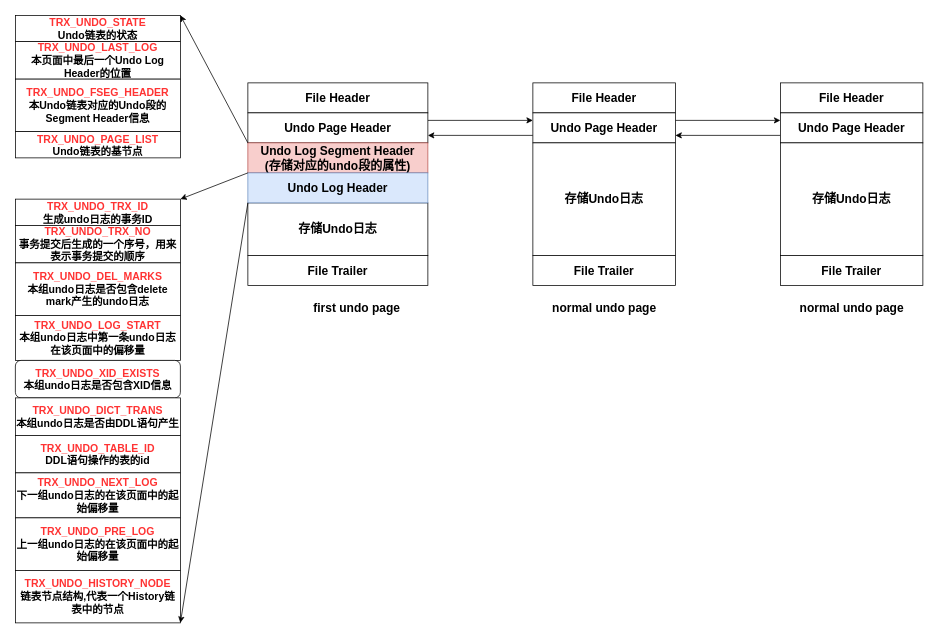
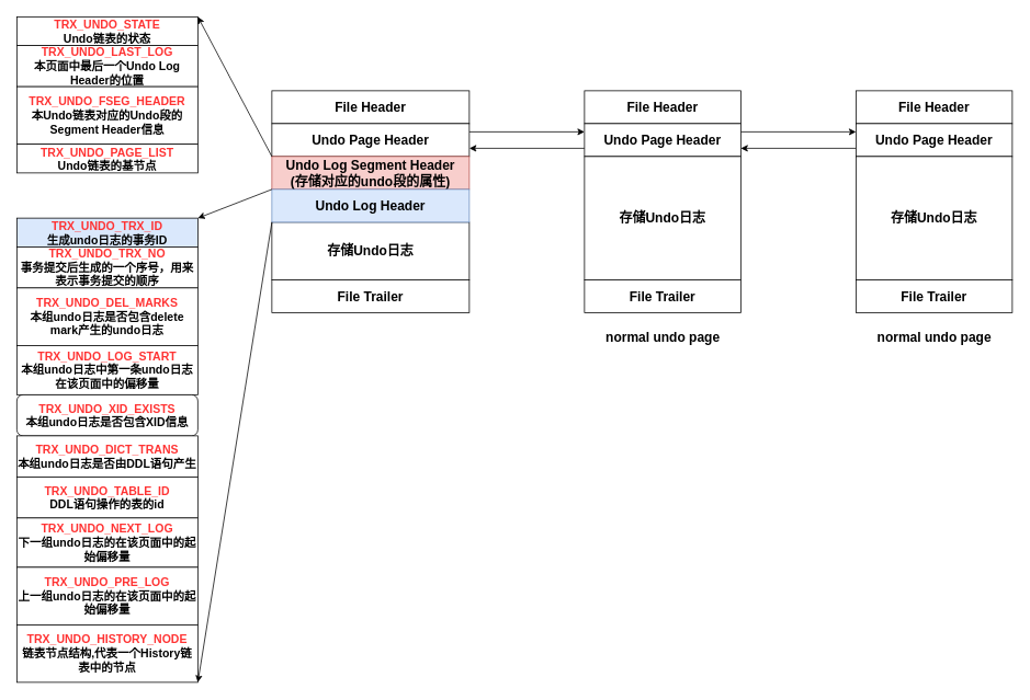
- <mxCell id="28" value="&lt;b style=&quot;font-size: 14px&quot;&gt;&lt;font style=&quot;font-size: 14px&quot;&gt;&lt;font color=&quot;#ff3333&quot;&gt;TRX_UNDO_TRX_ID&lt;/font&gt;&lt;br&gt;生成undo日志的事务ID&lt;br&gt;&lt;/font&gt;&lt;/b&gt;" style="rounded=0;whiteSpace=wrap;html=1;" vertex="1" parent="1"><mxGeometry x="20" y="265" width="220" height="35" as="geometry" /></mxCell>
+ <mxCell id="28" value="&lt;b style=&quot;font-size: 14px&quot;&gt;&lt;font style=&quot;font-size: 14px&quot;&gt;&lt;font color=&quot;#ff3333&quot;&gt;TRX_UNDO_TRX_ID&lt;/font&gt;&lt;br&gt;生成undo日志的事务ID&lt;br&gt;&lt;/font&gt;&lt;/b&gt;" style="rounded=0;whiteSpace=wrap;html=1;fillColor=#dae8fc;" vertex="1" parent="1"><mxGeometry x="20" y="265" width="220" height="35" as="geometry" /></mxCell>
- <mxCell id="20" value="&lt;b&gt;&lt;font style=&quot;font-size: 16px&quot;&gt;first undo page&lt;/font&gt;&lt;/b&gt;" style="text;html=1;strokeColor=none;fillColor=none;align=center;verticalAlign=middle;whiteSpace=wrap;rounded=0;" vertex="1" parent="1"><mxGeometry x="397.5" y="400" width="155" height="20" as="geometry" /></mxCell>
